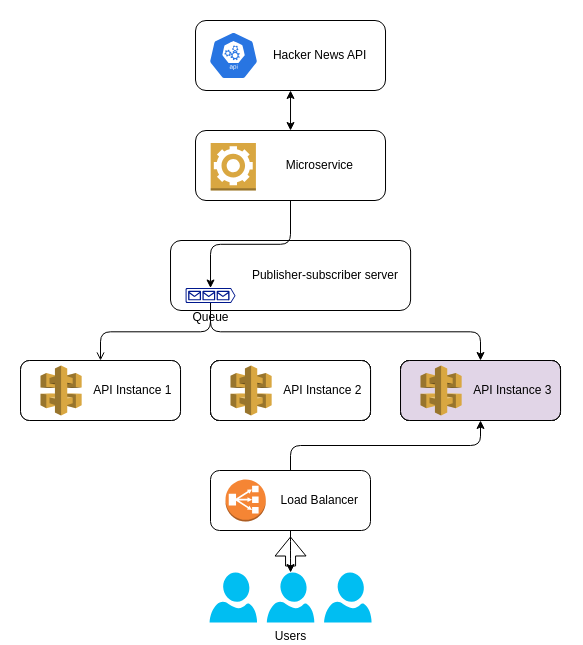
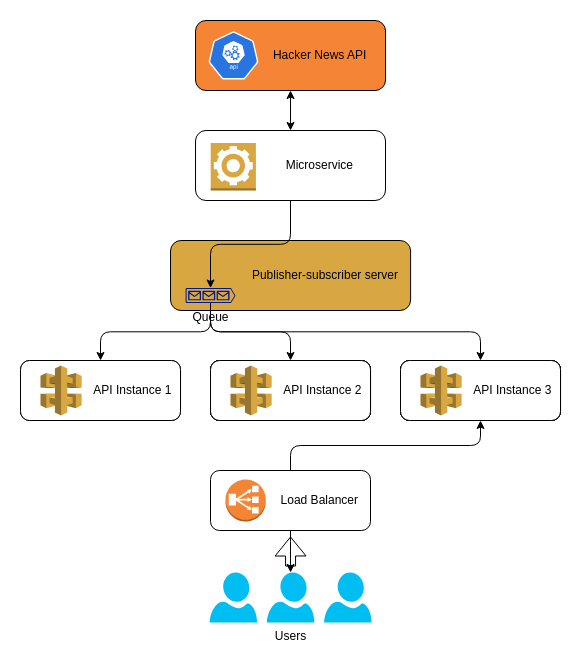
- <mxCell id="6" value="&lt;div align=&quot;right&quot;&gt;Hacker News API &amp;nbsp;&amp;nbsp;&amp;nbsp;&amp;nbsp; &lt;br&gt;&lt;/div&gt;" style="rounded=1;whiteSpace=wrap;html=1;align=right;" vertex="1" parent="1"><mxGeometry x="195.03" y="20" width="190" height="70" as="geometry" /></mxCell>
+ <mxCell id="6" value="&lt;div align=&quot;right&quot;&gt;Hacker News API &amp;nbsp;&amp;nbsp;&amp;nbsp;&amp;nbsp; &lt;br&gt;&lt;/div&gt;" style="rounded=1;whiteSpace=wrap;html=1;align=right;fillColor=#f58534;" vertex="1" parent="1"><mxGeometry x="195.03" y="20" width="190" height="70" as="geometry" /></mxCell>
- <mxCell id="2" value="Publisher-subscriber server&amp;nbsp;&amp;nbsp;&amp;nbsp; " style="rounded=1;whiteSpace=wrap;html=1;align=right;" vertex="1" parent="1"><mxGeometry x="170.03" y="240" width="240.07" height="70" as="geometry" /></mxCell>
+ <mxCell id="2" value="Publisher-subscriber server&amp;nbsp;&amp;nbsp;&amp;nbsp; " style="rounded=1;whiteSpace=wrap;html=1;align=right;fillColor=#d9a741;" vertex="1" parent="1"><mxGeometry x="170.03" y="240" width="240.07" height="70" as="geometry" /></mxCell>
+ <mxCell id="10" style="edgeStyle=orthogonalEdgeStyle;rounded=1;orthogonalLoop=1;jettySize=auto;html=1;entryX=0.5;entryY=0;entryDx=0;entryDy=0;" edge="1" parent="1" source="12" target="23"><mxGeometry relative="1" as="geometry" /></mxCell>
- <mxCell id="9" style="edgeStyle=orthogonalEdgeStyle;rounded=1;orthogonalLoop=1;jettySize=auto;html=1;exitX=0.5;exitY=1;exitDx=0;exitDy=0;exitPerimeter=0;entryX=0.5;entryY=0;entryDx=0;entryDy=0;endArrow=open;" edge="1" parent="1" source="12" target="15"><mxGeometry relative="1" as="geometry" /></mxCell>
+ <mxCell id="9" style="edgeStyle=orthogonalEdgeStyle;rounded=1;orthogonalLoop=1;jettySize=auto;html=1;exitX=0.5;exitY=1;exitDx=0;exitDy=0;exitPerimeter=0;entryX=0.5;entryY=0;entryDx=0;entryDy=0;" edge="1" parent="1" source="12" target="15"><mxGeometry relative="1" as="geometry" /></mxCell>
- <mxCell id="31" value="API Instance 3 &amp;nbsp; " style="rounded=1;whiteSpace=wrap;html=1;align=right;fillColor=#e1d5e7;" vertex="1" parent="1"><mxGeometry x="400.03" y="360" width="160" height="60" as="geometry" /></mxCell>
+ <mxCell id="31" value="API Instance 3 &amp;nbsp; " style="rounded=1;whiteSpace=wrap;html=1;align=right;" vertex="1" parent="1"><mxGeometry x="400.03" y="360" width="160" height="60" as="geometry" /></mxCell>
